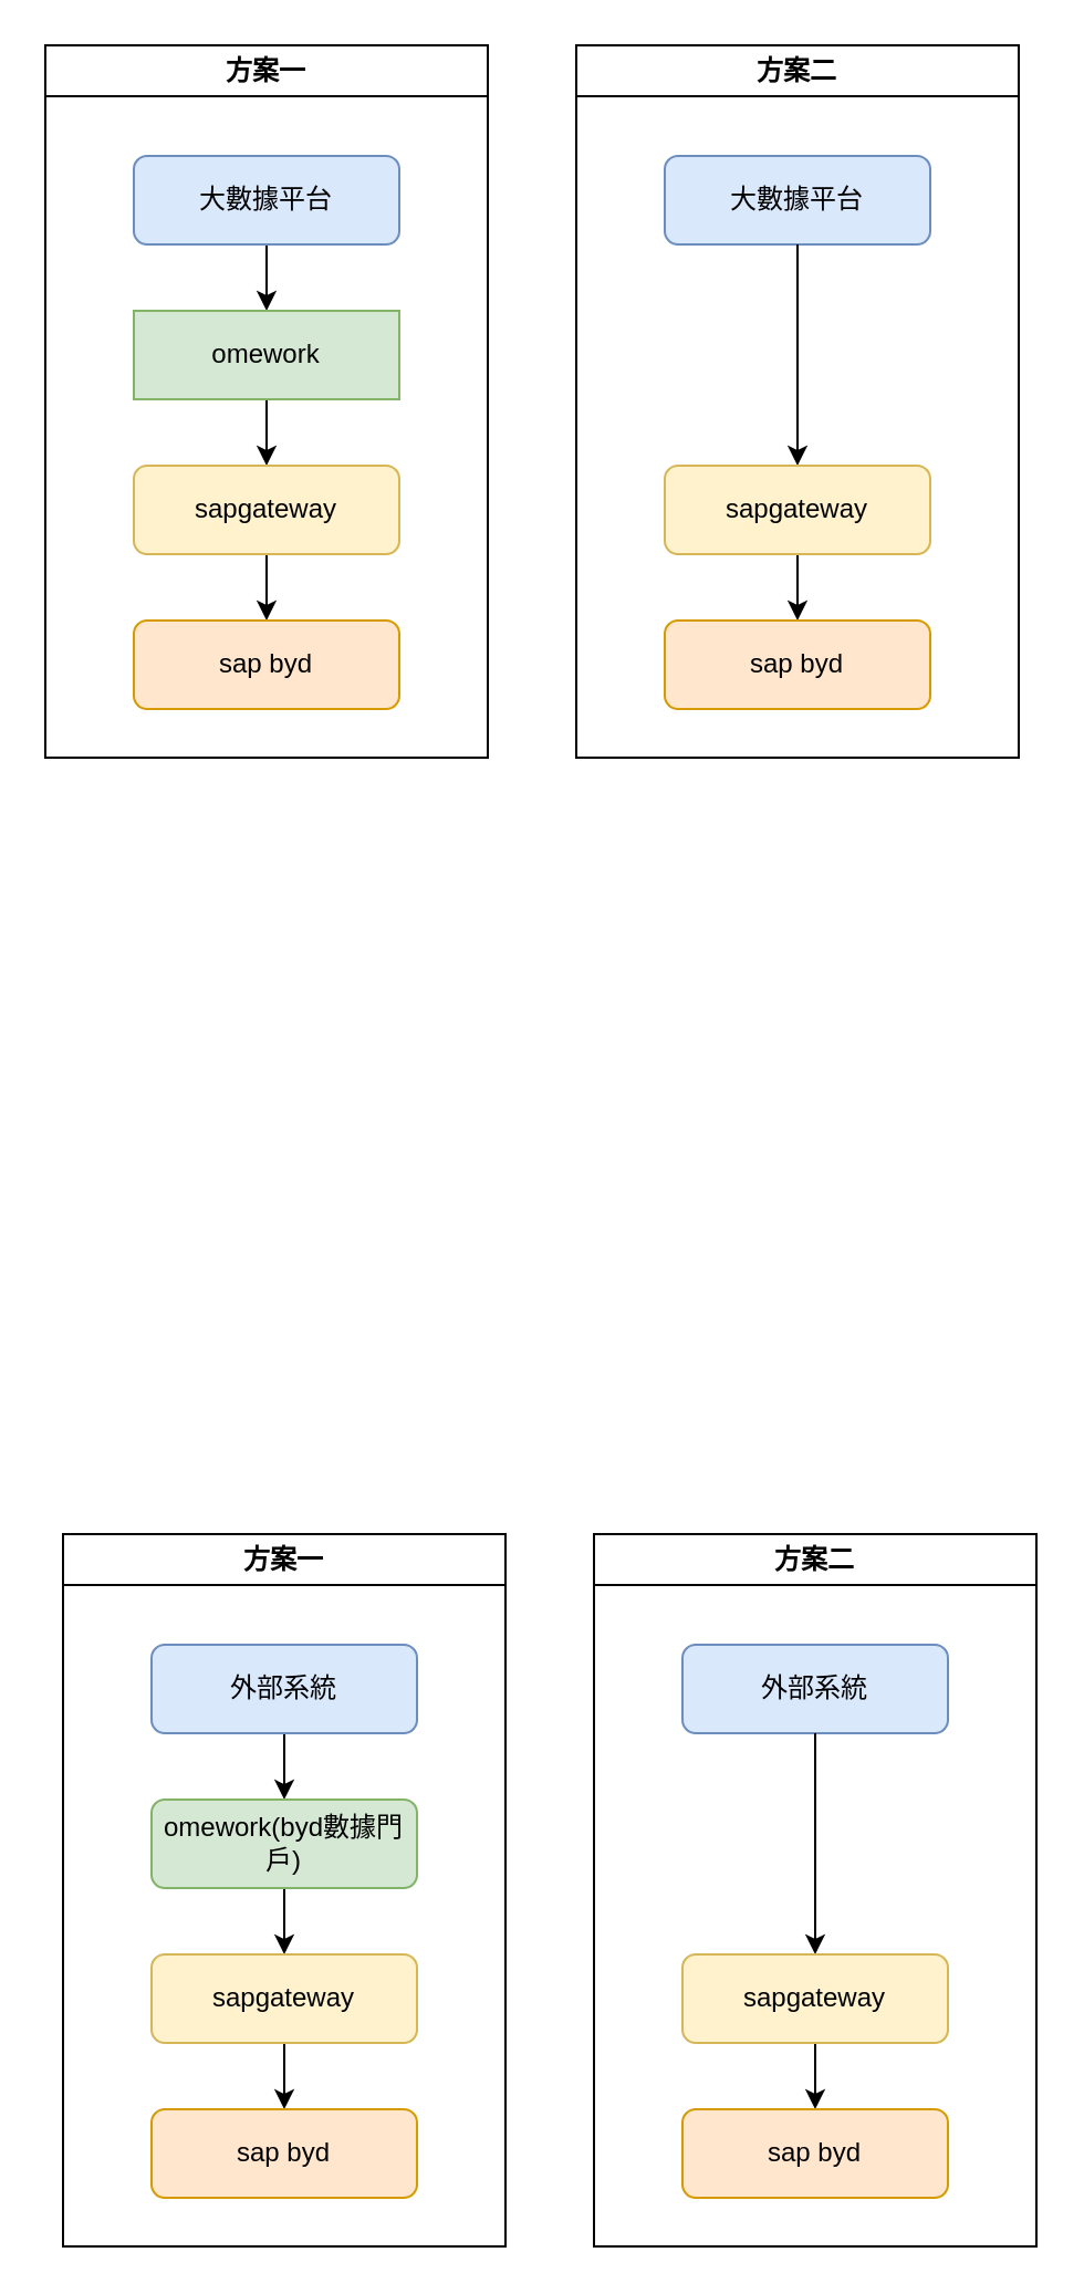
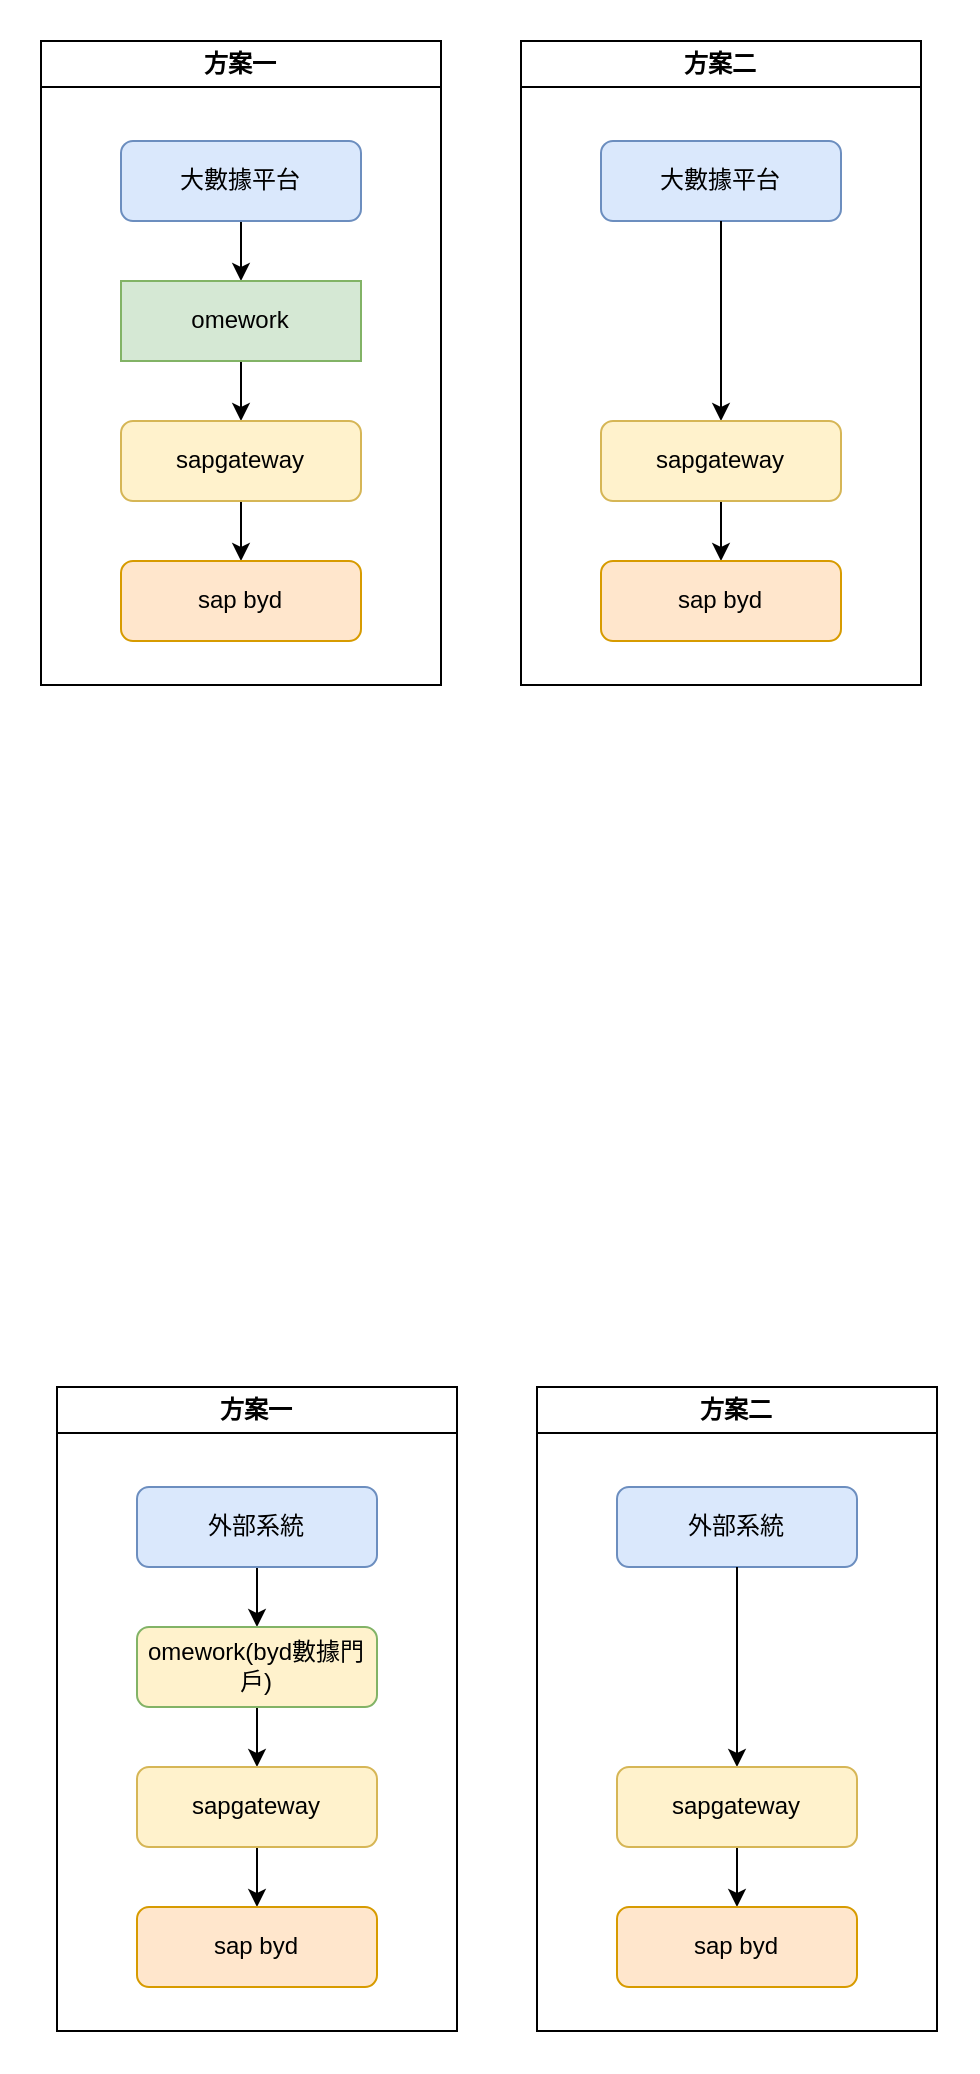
- <mxCell id="20" value="omework(byd數據門戶)" style="rounded=1;whiteSpace=wrap;html=1;fontSize=12;glass=0;strokeWidth=1;shadow=0;fillColor=#d5e8d4;strokeColor=#82b366;" vertex="1" parent="16"><mxGeometry x="40" y="120" width="120" height="40" as="geometry" /></mxCell>
+ <mxCell id="20" value="omework(byd數據門戶)" style="rounded=1;whiteSpace=wrap;html=1;fontSize=12;glass=0;strokeWidth=1;shadow=0;fillColor=#fff2cc;strokeColor=#82b366;" vertex="1" parent="16"><mxGeometry x="40" y="120" width="120" height="40" as="geometry" /></mxCell>
